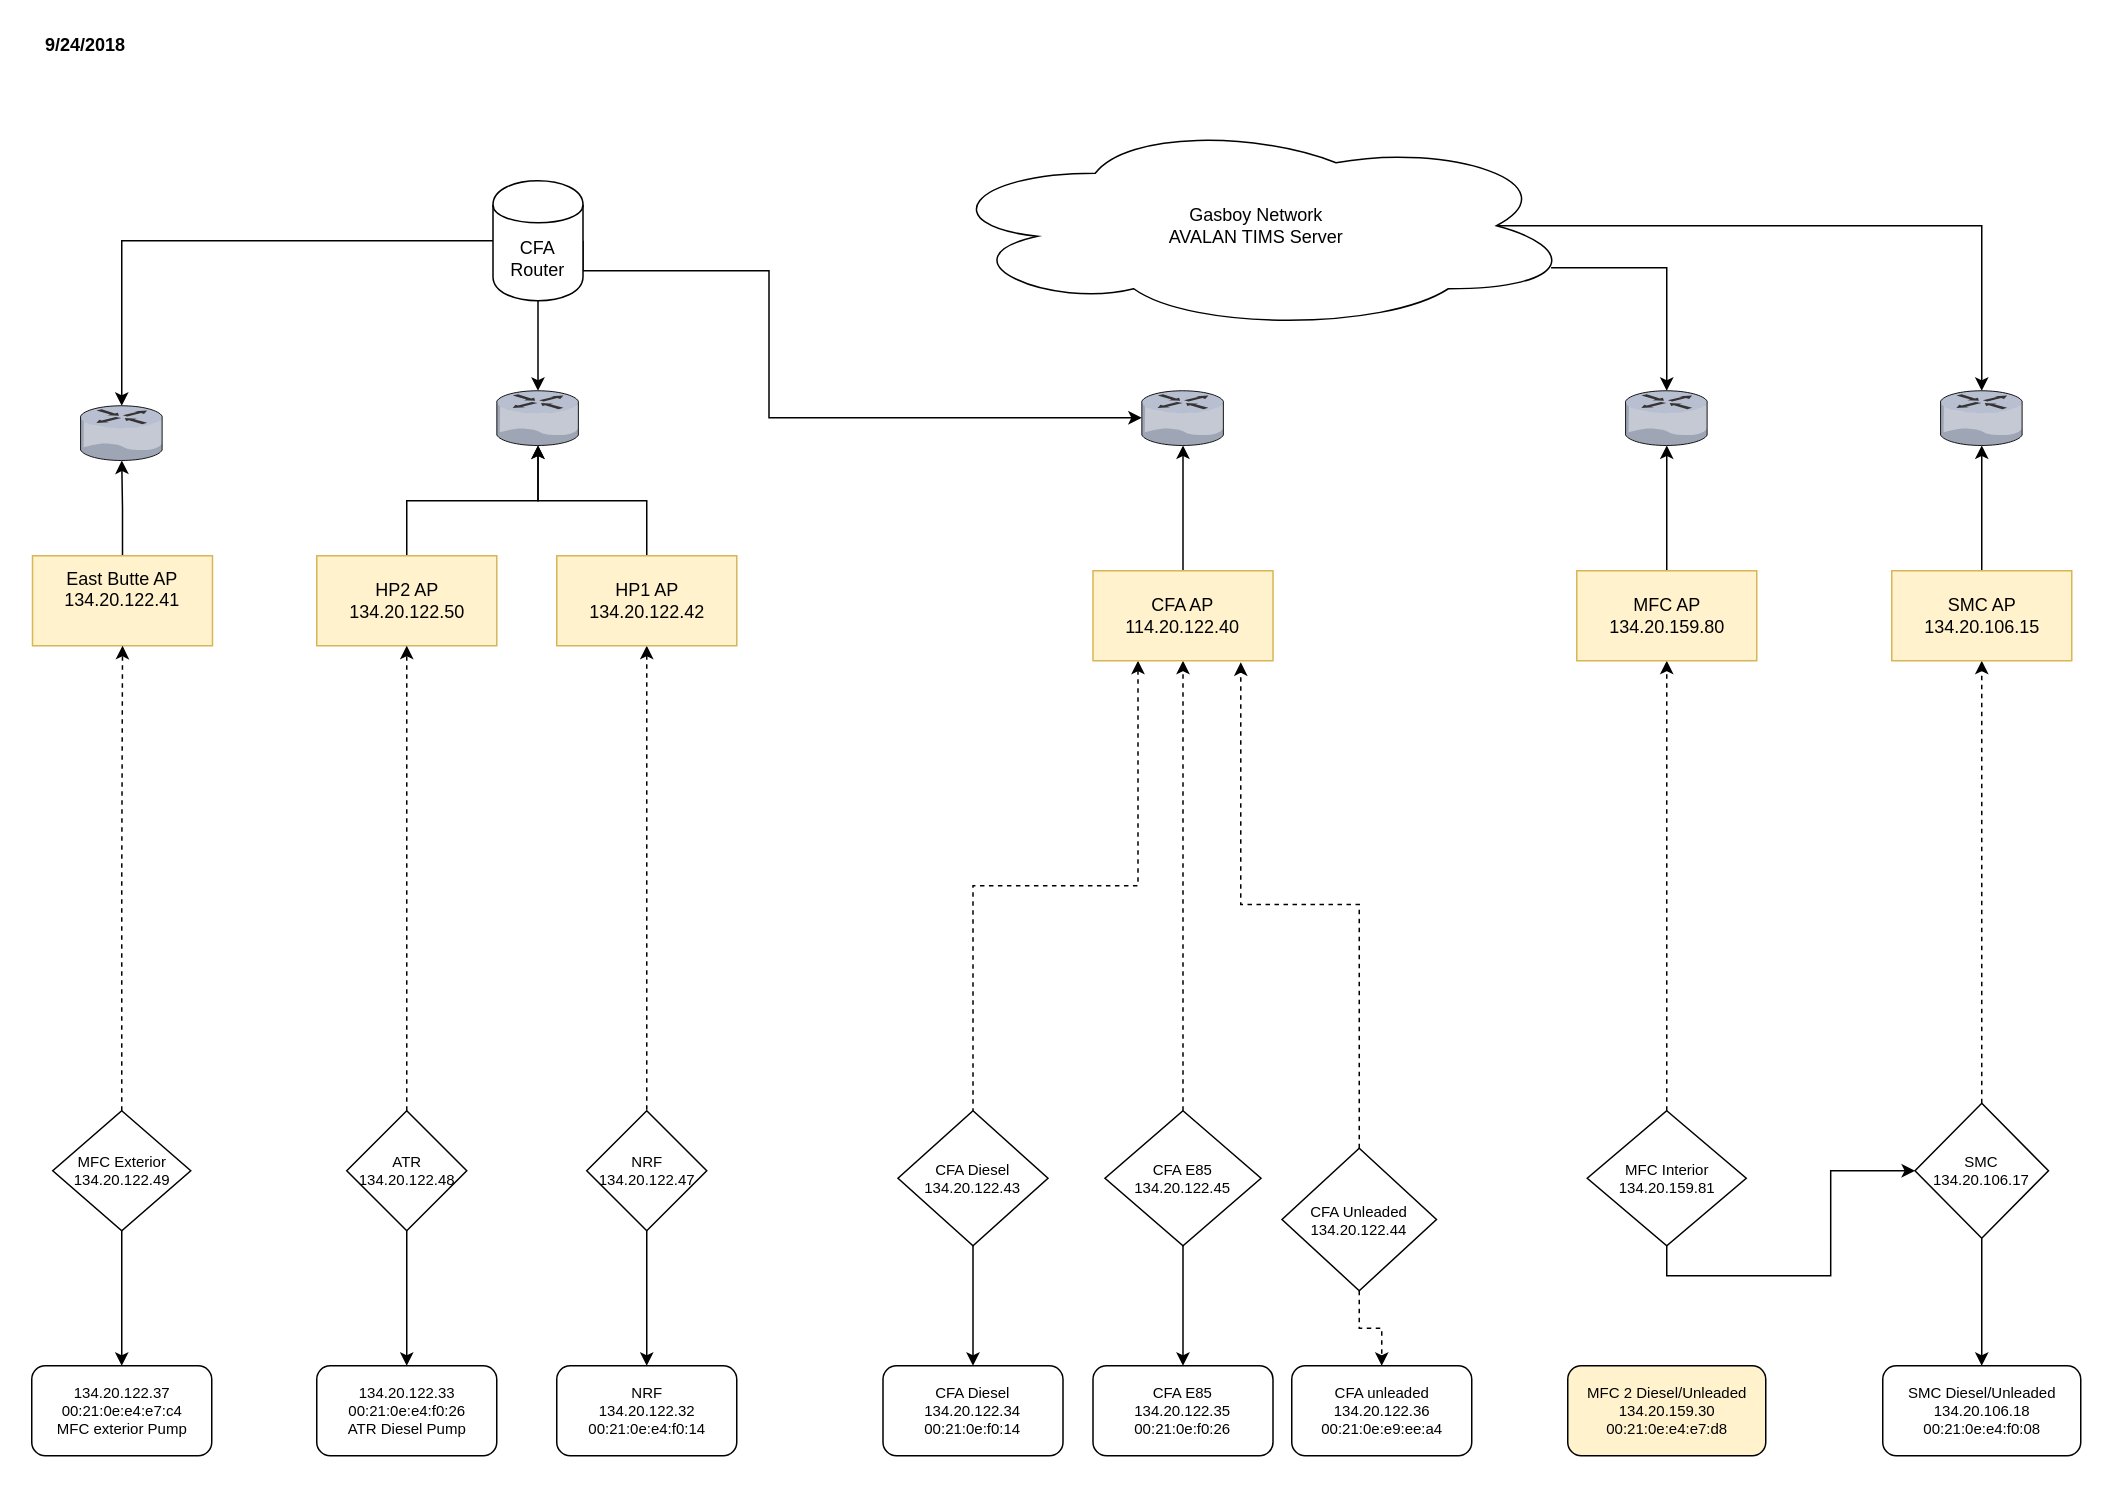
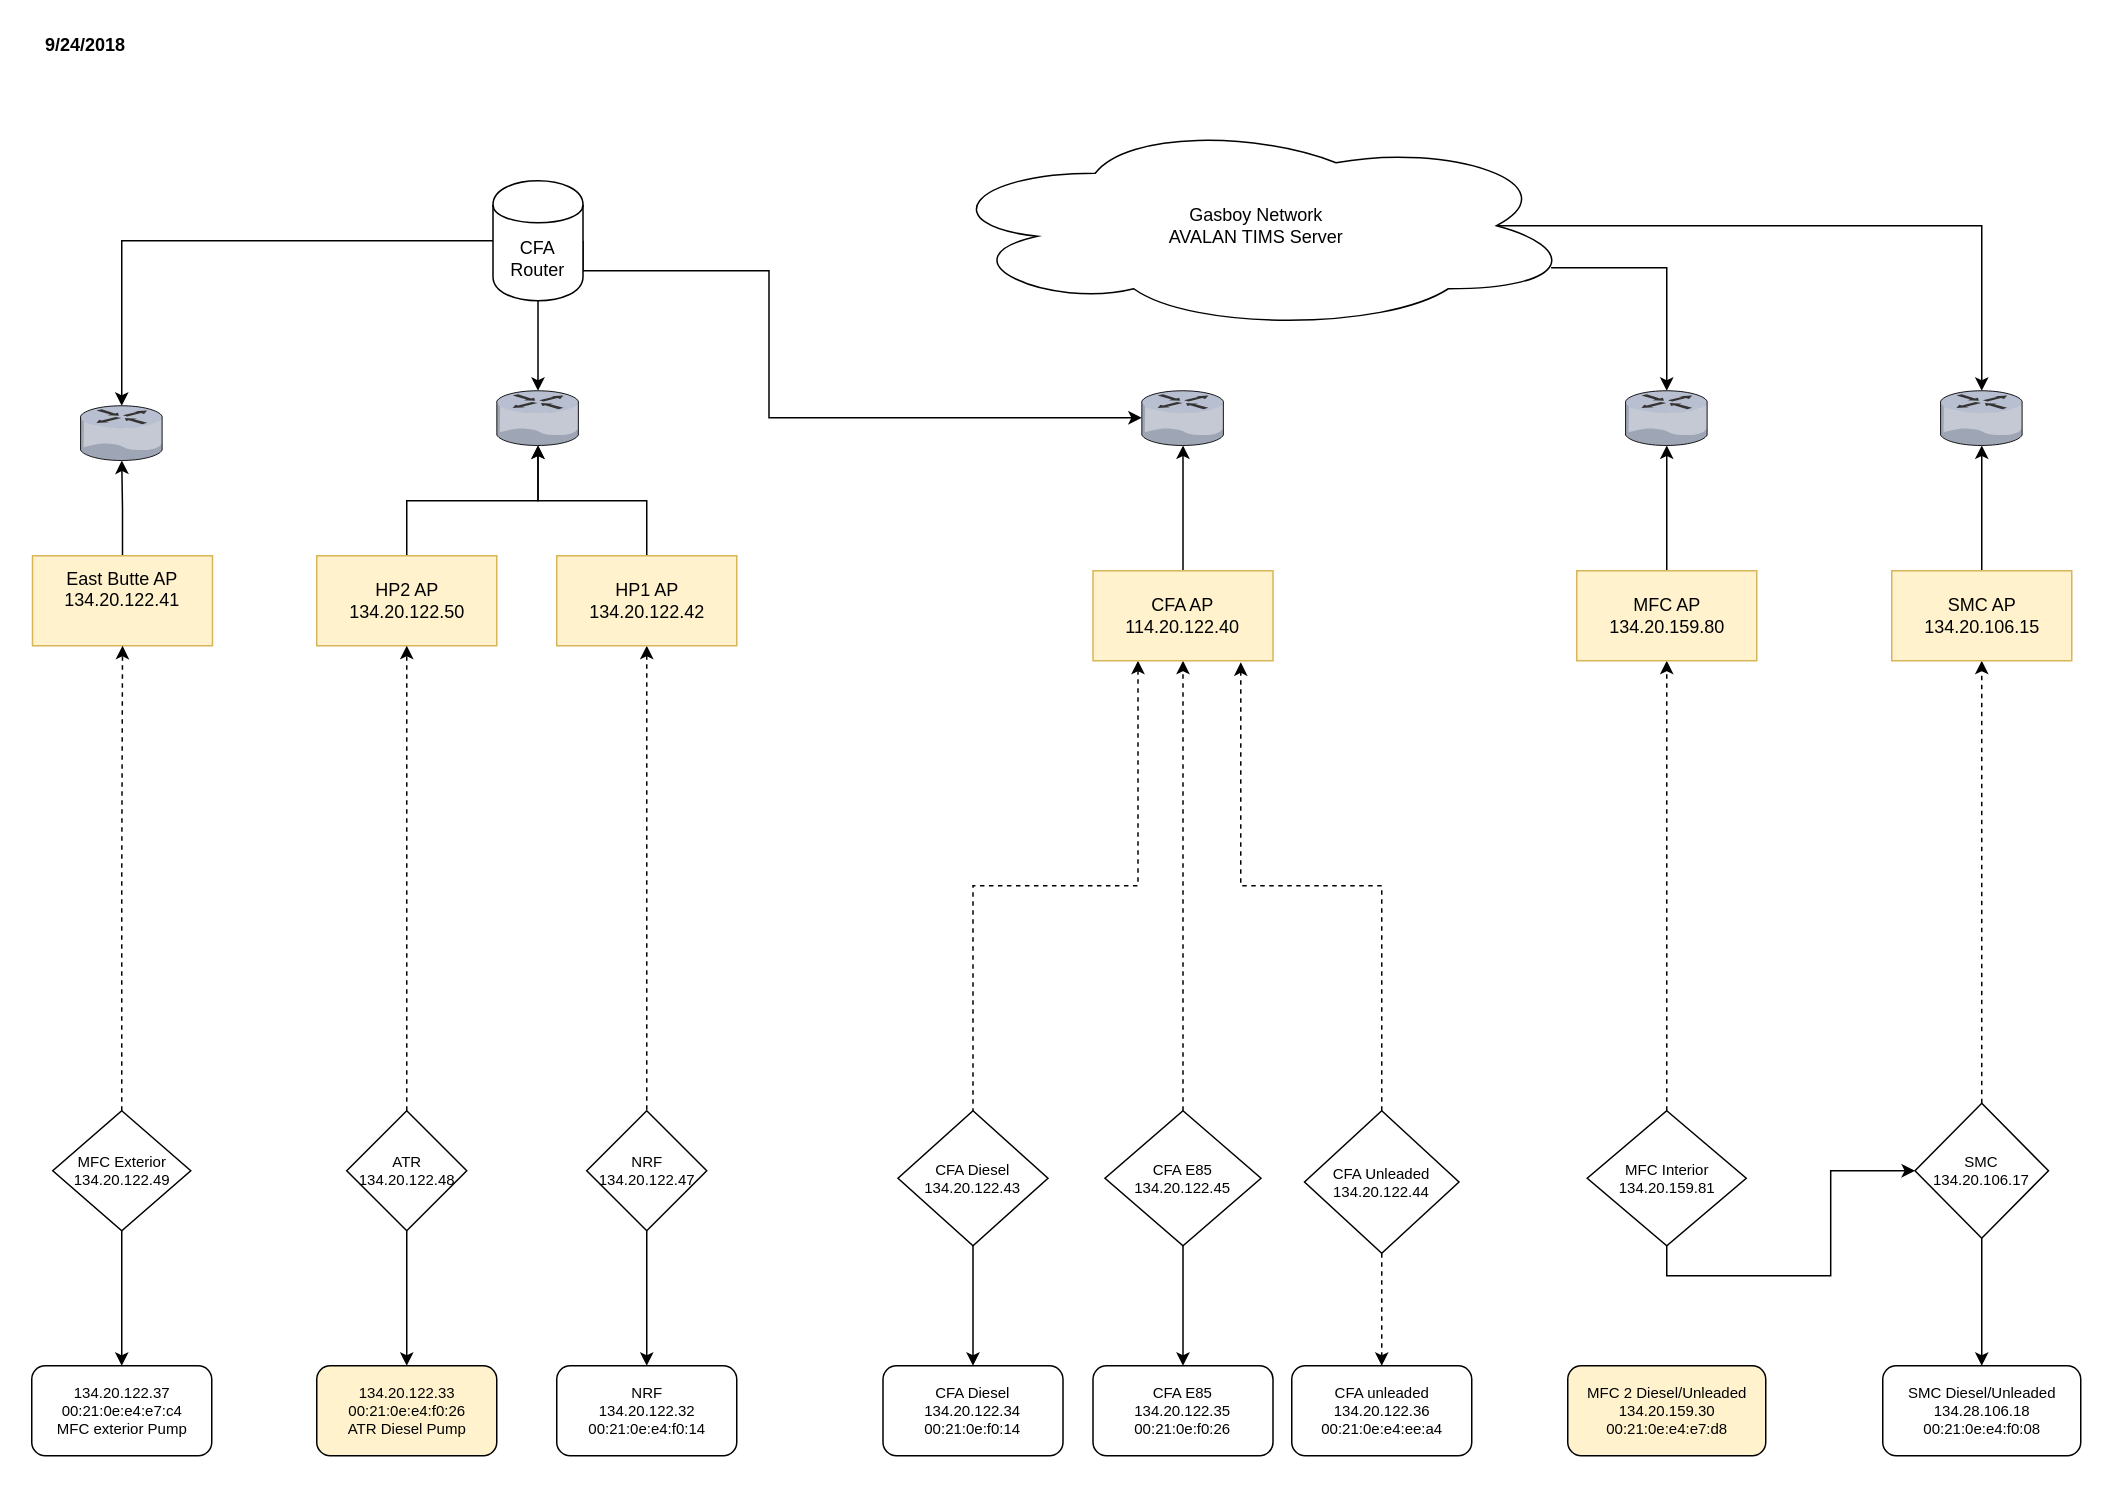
- <mxCell id="36" value="CFA Unleaded&lt;br style=&quot;font-size: 10px;&quot;&gt;134.20.122.44&lt;br style=&quot;font-size: 10px;&quot;&gt;" style="rhombus;whiteSpace=wrap;html=1;fontSize=10;" parent="1" vertex="1"><mxGeometry x="854" y="765" width="103" height="95" as="geometry" /></mxCell>
+ <mxCell id="36" value="CFA Unleaded&lt;br style=&quot;font-size: 10px;&quot;&gt;134.20.122.44&lt;br style=&quot;font-size: 10px;&quot;&gt;" style="rhombus;whiteSpace=wrap;html=1;fontSize=10;" parent="1" vertex="1"><mxGeometry x="869" y="740" width="103" height="95" as="geometry" /></mxCell>
- <mxCell id="21" value="134.20.122.33&lt;br style=&quot;font-size: 10px;&quot;&gt;00:21:0e:e4:f0:26&lt;br style=&quot;font-size: 10px;&quot;&gt;ATR Diesel Pump&lt;br style=&quot;font-size: 10px;&quot;&gt;" style="rounded=1;whiteSpace=wrap;html=1;fontSize=10;" parent="1" vertex="1"><mxGeometry x="210.5" y="910" width="120" height="60" as="geometry" /></mxCell>
+ <mxCell id="21" value="134.20.122.33&lt;br style=&quot;font-size: 10px;&quot;&gt;00:21:0e:e4:f0:26&lt;br style=&quot;font-size: 10px;&quot;&gt;ATR Diesel Pump&lt;br style=&quot;font-size: 10px;&quot;&gt;" style="rounded=1;whiteSpace=wrap;html=1;fontSize=10;fillColor=#fff2cc;" parent="1" vertex="1"><mxGeometry x="210.5" y="910" width="120" height="60" as="geometry" /></mxCell>
- <mxCell id="33" value="CFA unleaded&lt;br style=&quot;font-size: 10px;&quot;&gt;134.20.122.36&lt;br style=&quot;font-size: 10px;&quot;&gt;00:21:0e:e9:ee:a4&lt;br style=&quot;font-size: 10px;&quot;&gt;" style="rounded=1;whiteSpace=wrap;html=1;fontSize=10;" parent="1" vertex="1"><mxGeometry x="860.5" y="910" width="120" height="60" as="geometry" /></mxCell>
+ <mxCell id="33" value="CFA unleaded&lt;br style=&quot;font-size: 10px;&quot;&gt;134.20.122.36&lt;br style=&quot;font-size: 10px;&quot;&gt;00:21:0e:e4:ee:a4&lt;br style=&quot;font-size: 10px;&quot;&gt;" style="rounded=1;whiteSpace=wrap;html=1;fontSize=10;" parent="1" vertex="1"><mxGeometry x="860.5" y="910" width="120" height="60" as="geometry" /></mxCell>
- <mxCell id="44" value="SMC Diesel/Unleaded&lt;br style=&quot;font-size: 10px;&quot;&gt;134.20.106.18&lt;br style=&quot;font-size: 10px;&quot;&gt;00:21:0e:e4:f0:08&lt;br style=&quot;font-size: 10px;&quot;&gt;" style="rounded=1;whiteSpace=wrap;html=1;fontSize=10;" parent="1" vertex="1"><mxGeometry x="1254.5" y="910" width="132" height="60" as="geometry" /></mxCell>
+ <mxCell id="44" value="SMC Diesel/Unleaded&lt;br style=&quot;font-size: 10px;&quot;&gt;134.28.106.18&lt;br style=&quot;font-size: 10px;&quot;&gt;00:21:0e:e4:f0:08&lt;br style=&quot;font-size: 10px;&quot;&gt;" style="rounded=1;whiteSpace=wrap;html=1;fontSize=10;" parent="1" vertex="1"><mxGeometry x="1254.5" y="910" width="132" height="60" as="geometry" /></mxCell>
